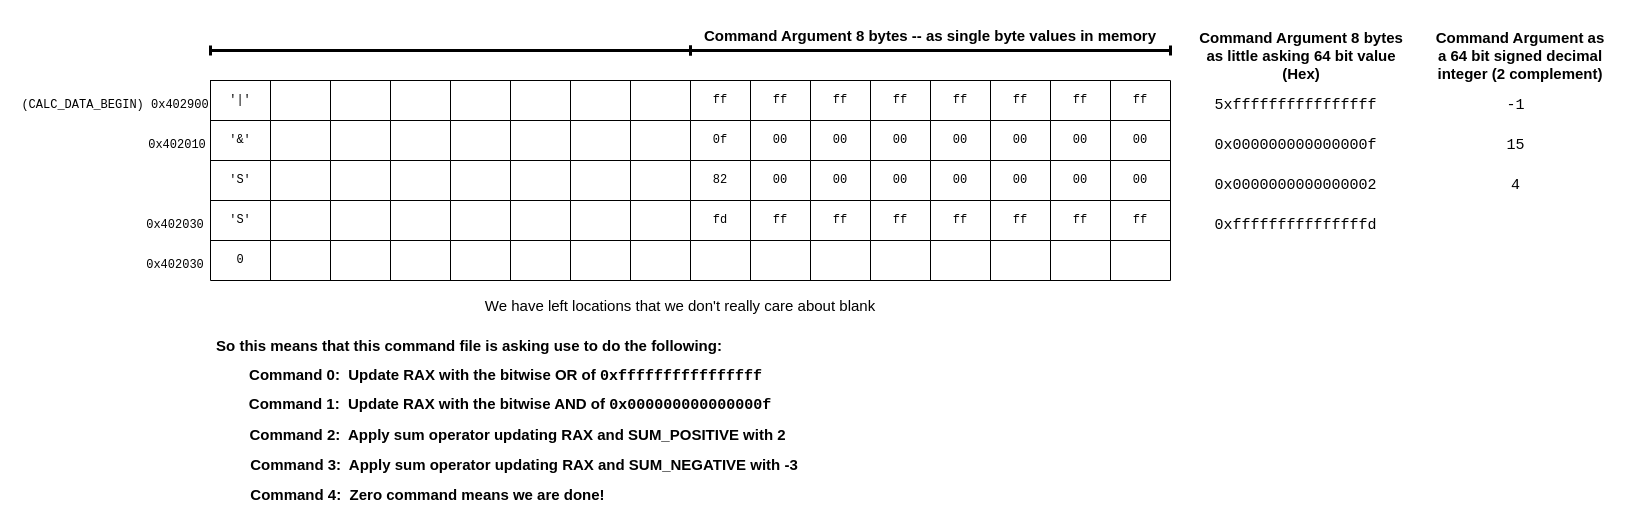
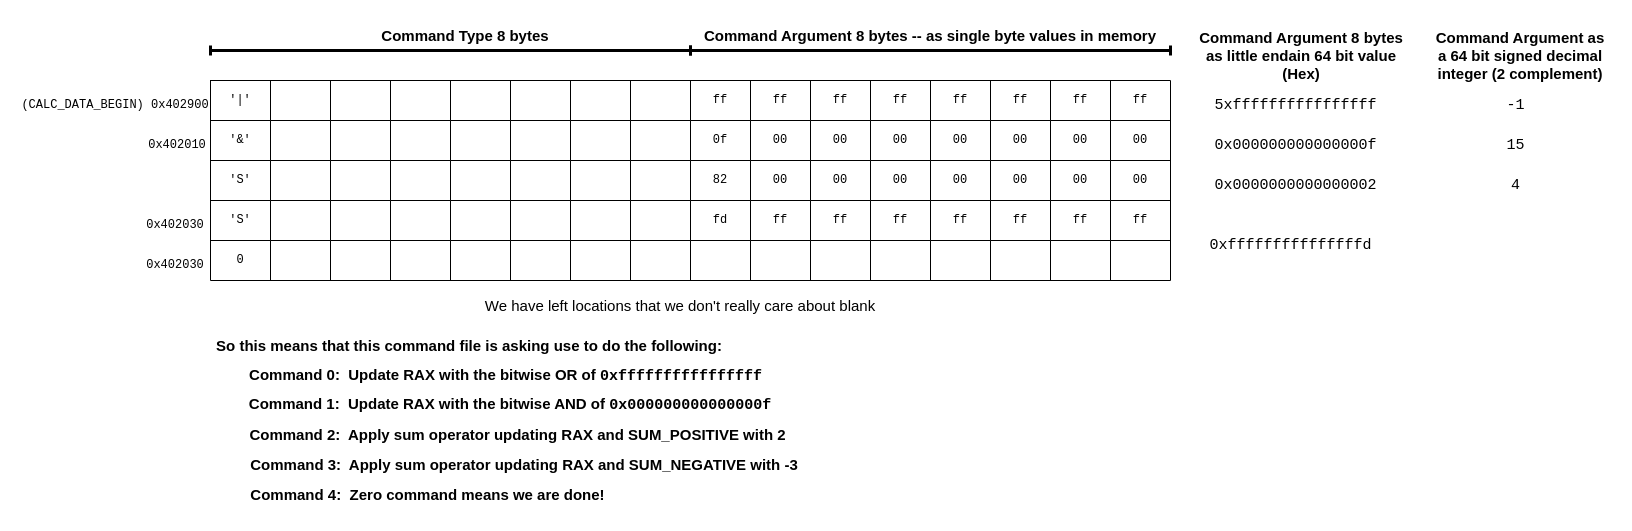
+ <mxCell id="93" value="Command Type 8 bytes" style="text;html=1;strokeColor=none;fillColor=none;align=center;verticalAlign=middle;whiteSpace=wrap;rounded=0;fontSize=15;fontStyle=1" parent="1" vertex="1"><mxGeometry x="350" y="20" width="230" height="30" as="geometry" /></mxCell>
- <mxCell id="97" value="Command Argument 8 bytes&lt;br&gt;as little asking 64 bit value&lt;br&gt;(Hex)" style="text;html=1;strokeColor=none;fillColor=none;align=center;verticalAlign=middle;whiteSpace=wrap;rounded=0;fontSize=15;fontStyle=1" parent="1" vertex="1"><mxGeometry x="1161" y="20" width="280" height="70" as="geometry" /></mxCell>
+ <mxCell id="97" value="Command Argument 8 bytes&lt;br&gt;as little endain 64 bit value&lt;br&gt;(Hex)" style="text;html=1;strokeColor=none;fillColor=none;align=center;verticalAlign=middle;whiteSpace=wrap;rounded=0;fontSize=15;fontStyle=1" parent="1" vertex="1"><mxGeometry x="1161" y="20" width="280" height="70" as="geometry" /></mxCell>
- <mxCell id="101" value="0xfffffffffffffffd" style="text;html=1;align=center;verticalAlign=middle;resizable=0;points=[];autosize=1;strokeColor=none;fillColor=none;fontSize=15;fontFamily=Courier New;" parent="1" vertex="1"><mxGeometry x="1200" y="210" width="190" height="30" as="geometry" /></mxCell>
+ <mxCell id="101" value="0xfffffffffffffffd" style="text;html=1;align=center;verticalAlign=middle;resizable=0;points=[];autosize=1;strokeColor=none;fillColor=none;fontSize=15;fontFamily=Courier New;" parent="1" vertex="1"><mxGeometry x="1195" y="230" width="190" height="30" as="geometry" /></mxCell>
